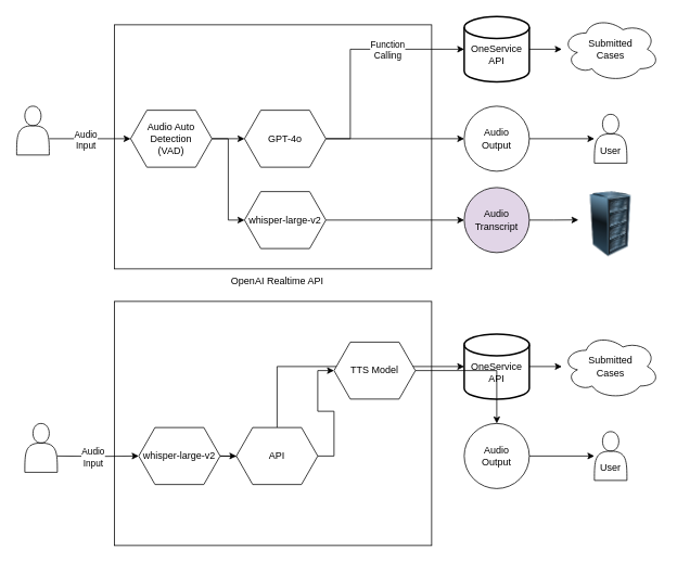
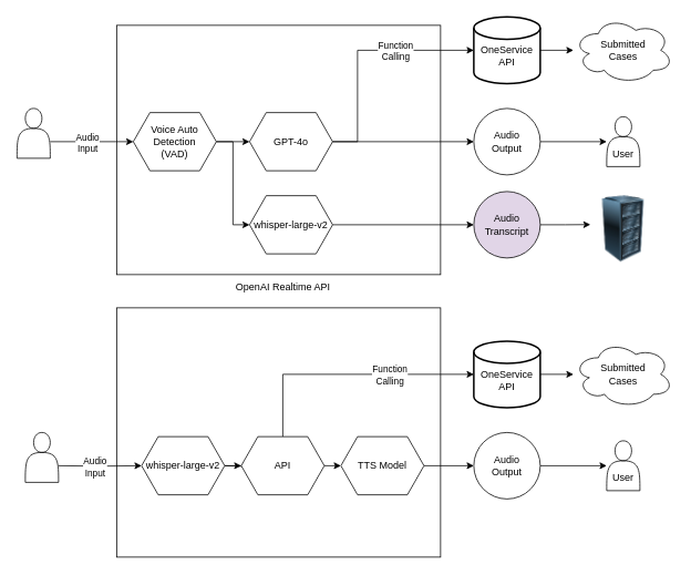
- <mxCell id="22" value="Audio Auto&lt;br&gt;Detection&lt;br&gt;(VAD)" style="shape=hexagon;perimeter=hexagonPerimeter2;whiteSpace=wrap;html=1;fixedSize=1;" parent="1" vertex="1"><mxGeometry x="160" y="135" width="100" height="70" as="geometry" /></mxCell>
+ <mxCell id="22" value="Voice Auto&lt;br&gt;Detection&lt;br&gt;(VAD)" style="shape=hexagon;perimeter=hexagonPerimeter2;whiteSpace=wrap;html=1;fixedSize=1;" parent="1" vertex="1"><mxGeometry x="160" y="135" width="100" height="70" as="geometry" /></mxCell>
- <mxCell id="43" value="TTS Model" style="shape=hexagon;perimeter=hexagonPerimeter2;whiteSpace=wrap;html=1;fixedSize=1;" vertex="1" parent="1"><mxGeometry x="410" y="420" width="100" height="70" as="geometry" /></mxCell>
+ <mxCell id="43" value="TTS Model" style="shape=hexagon;perimeter=hexagonPerimeter2;whiteSpace=wrap;html=1;fixedSize=1;" vertex="1" parent="1"><mxGeometry x="410" y="525" width="100" height="70" as="geometry" /></mxCell>
